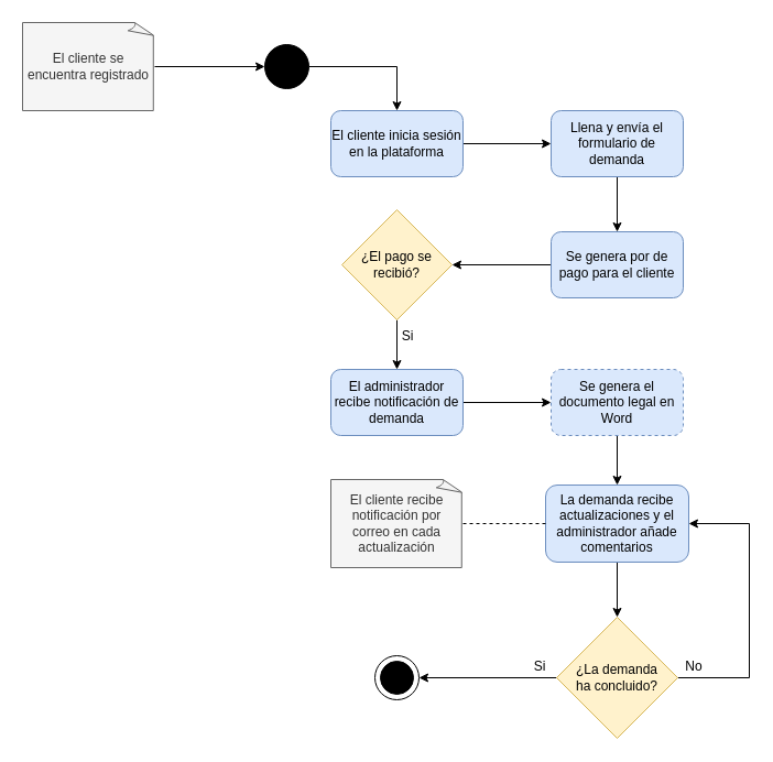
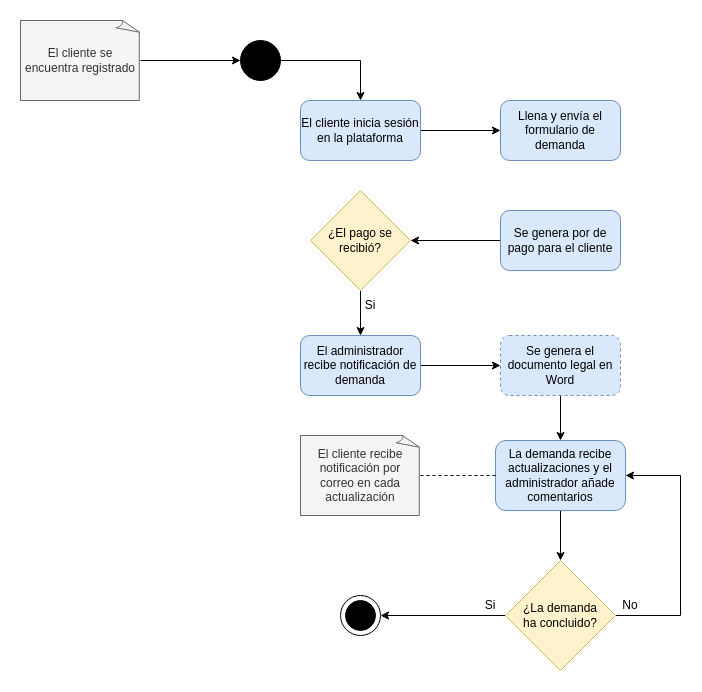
- <mxCell id="8" style="edgeStyle=orthogonalEdgeStyle;rounded=0;orthogonalLoop=1;jettySize=auto;html=1;entryX=0.5;entryY=0;entryDx=0;entryDy=0;" edge="1" parent="1" source="9" target="11"><mxGeometry relative="1" as="geometry" /></mxCell>
